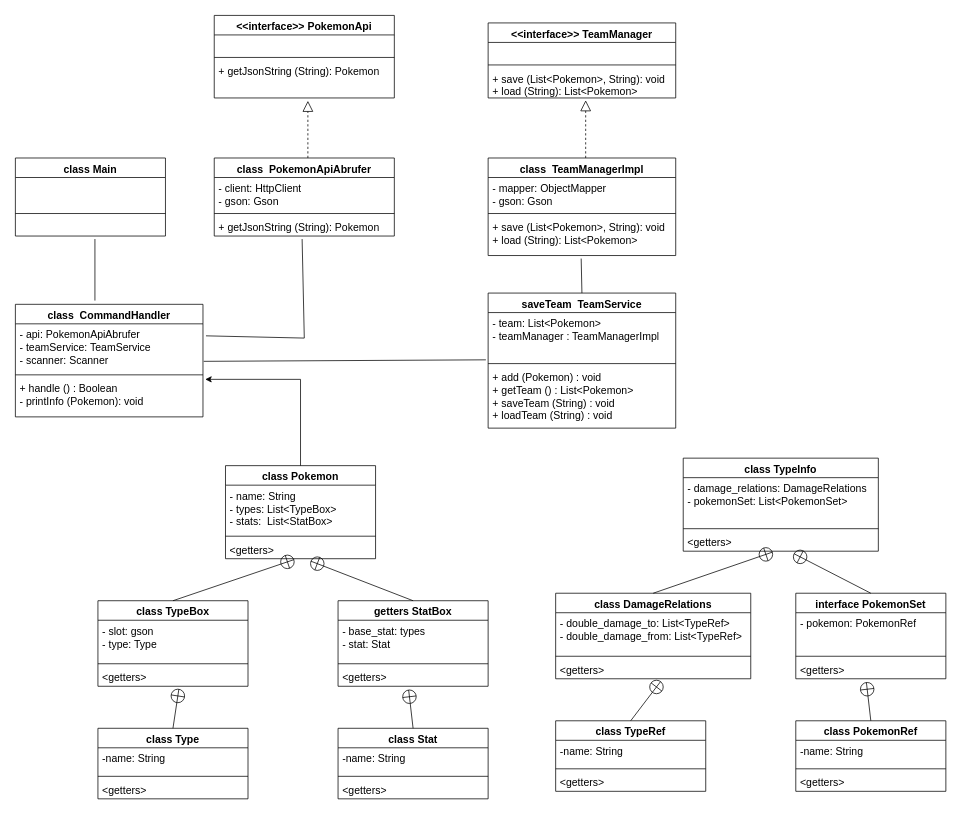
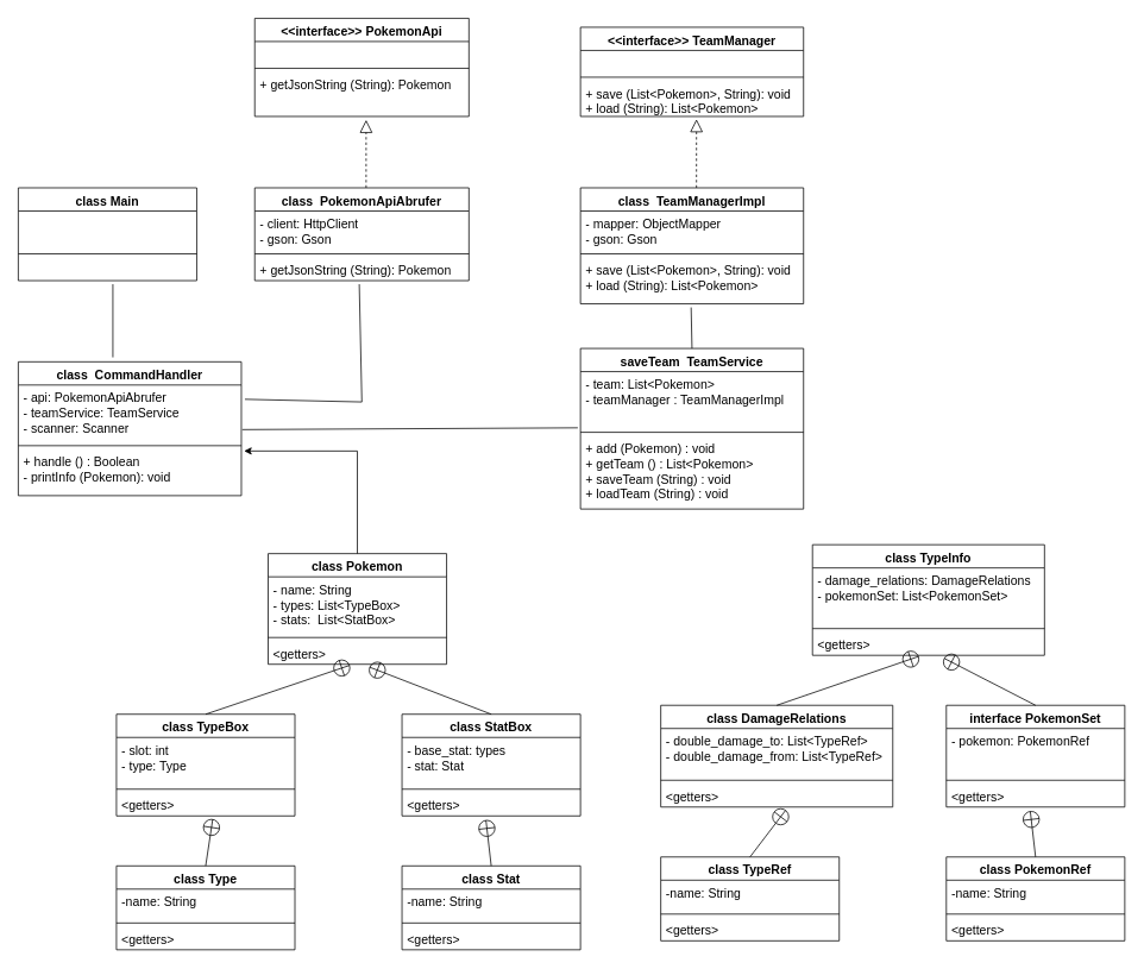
- <mxCell id="38" value="getters StatBox" style="swimlane;fontStyle=1;align=center;verticalAlign=top;childLayout=stackLayout;horizontal=1;startSize=26;horizontalStack=0;resizeParent=1;resizeParentMax=0;resizeLast=0;collapsible=1;marginBottom=0;whiteSpace=wrap;html=1;fontSize=14;" parent="1" vertex="1"><mxGeometry x="450" y="800" width="200" height="114" as="geometry" /></mxCell>
+ <mxCell id="38" value="class StatBox" style="swimlane;fontStyle=1;align=center;verticalAlign=top;childLayout=stackLayout;horizontal=1;startSize=26;horizontalStack=0;resizeParent=1;resizeParentMax=0;resizeLast=0;collapsible=1;marginBottom=0;whiteSpace=wrap;html=1;fontSize=14;" parent="1" vertex="1"><mxGeometry x="450" y="800" width="200" height="114" as="geometry" /></mxCell>
- <mxCell id="29" value="- slot: gson&lt;div&gt;&lt;div&gt;- type: Type&lt;/div&gt;&lt;div&gt;&lt;br&gt;&lt;/div&gt;&lt;/div&gt;" style="text;strokeColor=none;fillColor=none;align=left;verticalAlign=top;spacingLeft=4;spacingRight=4;overflow=hidden;rotatable=0;points=[[0,0.5],[1,0.5]];portConstraint=eastwest;whiteSpace=wrap;html=1;fontSize=14;" parent="28" vertex="1"><mxGeometry y="26" width="200" height="54" as="geometry" /></mxCell>
+ <mxCell id="29" value="- slot: int&lt;div&gt;&lt;div&gt;- type: Type&lt;/div&gt;&lt;div&gt;&lt;br&gt;&lt;/div&gt;&lt;/div&gt;" style="text;strokeColor=none;fillColor=none;align=left;verticalAlign=top;spacingLeft=4;spacingRight=4;overflow=hidden;rotatable=0;points=[[0,0.5],[1,0.5]];portConstraint=eastwest;whiteSpace=wrap;html=1;fontSize=14;" parent="28" vertex="1"><mxGeometry y="26" width="200" height="54" as="geometry" /></mxCell>
